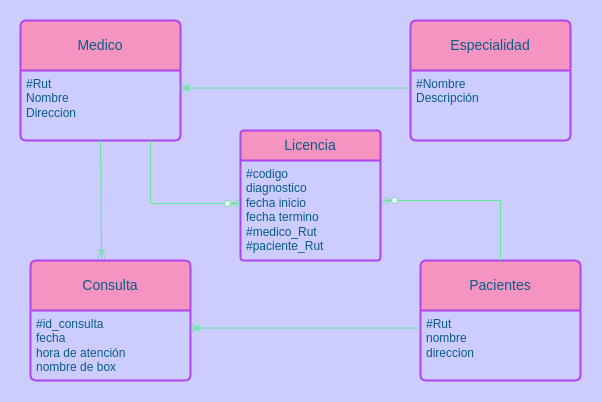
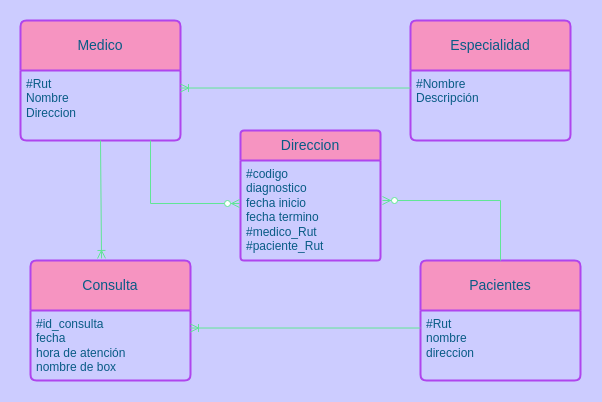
- <mxCell id="10" value="Licencia" style="swimlane;childLayout=stackLayout;horizontal=1;startSize=30;horizontalStack=0;rounded=1;fontSize=14;fontStyle=0;strokeWidth=2;resizeParent=0;resizeLast=1;shadow=0;dashed=0;align=center;arcSize=4;whiteSpace=wrap;html=1;labelBackgroundColor=none;fillColor=#F694C1;strokeColor=#AF45ED;fontColor=#095C86;" vertex="1" parent="1"><mxGeometry x="240" y="130" width="140" height="130" as="geometry" /></mxCell>
+ <mxCell id="10" value="Direccion" style="swimlane;childLayout=stackLayout;horizontal=1;startSize=30;horizontalStack=0;rounded=1;fontSize=14;fontStyle=0;strokeWidth=2;resizeParent=0;resizeLast=1;shadow=0;dashed=0;align=center;arcSize=4;whiteSpace=wrap;html=1;labelBackgroundColor=none;fillColor=#F694C1;strokeColor=#AF45ED;fontColor=#095C86;" vertex="1" parent="1"><mxGeometry x="240" y="130" width="140" height="130" as="geometry" /></mxCell>
